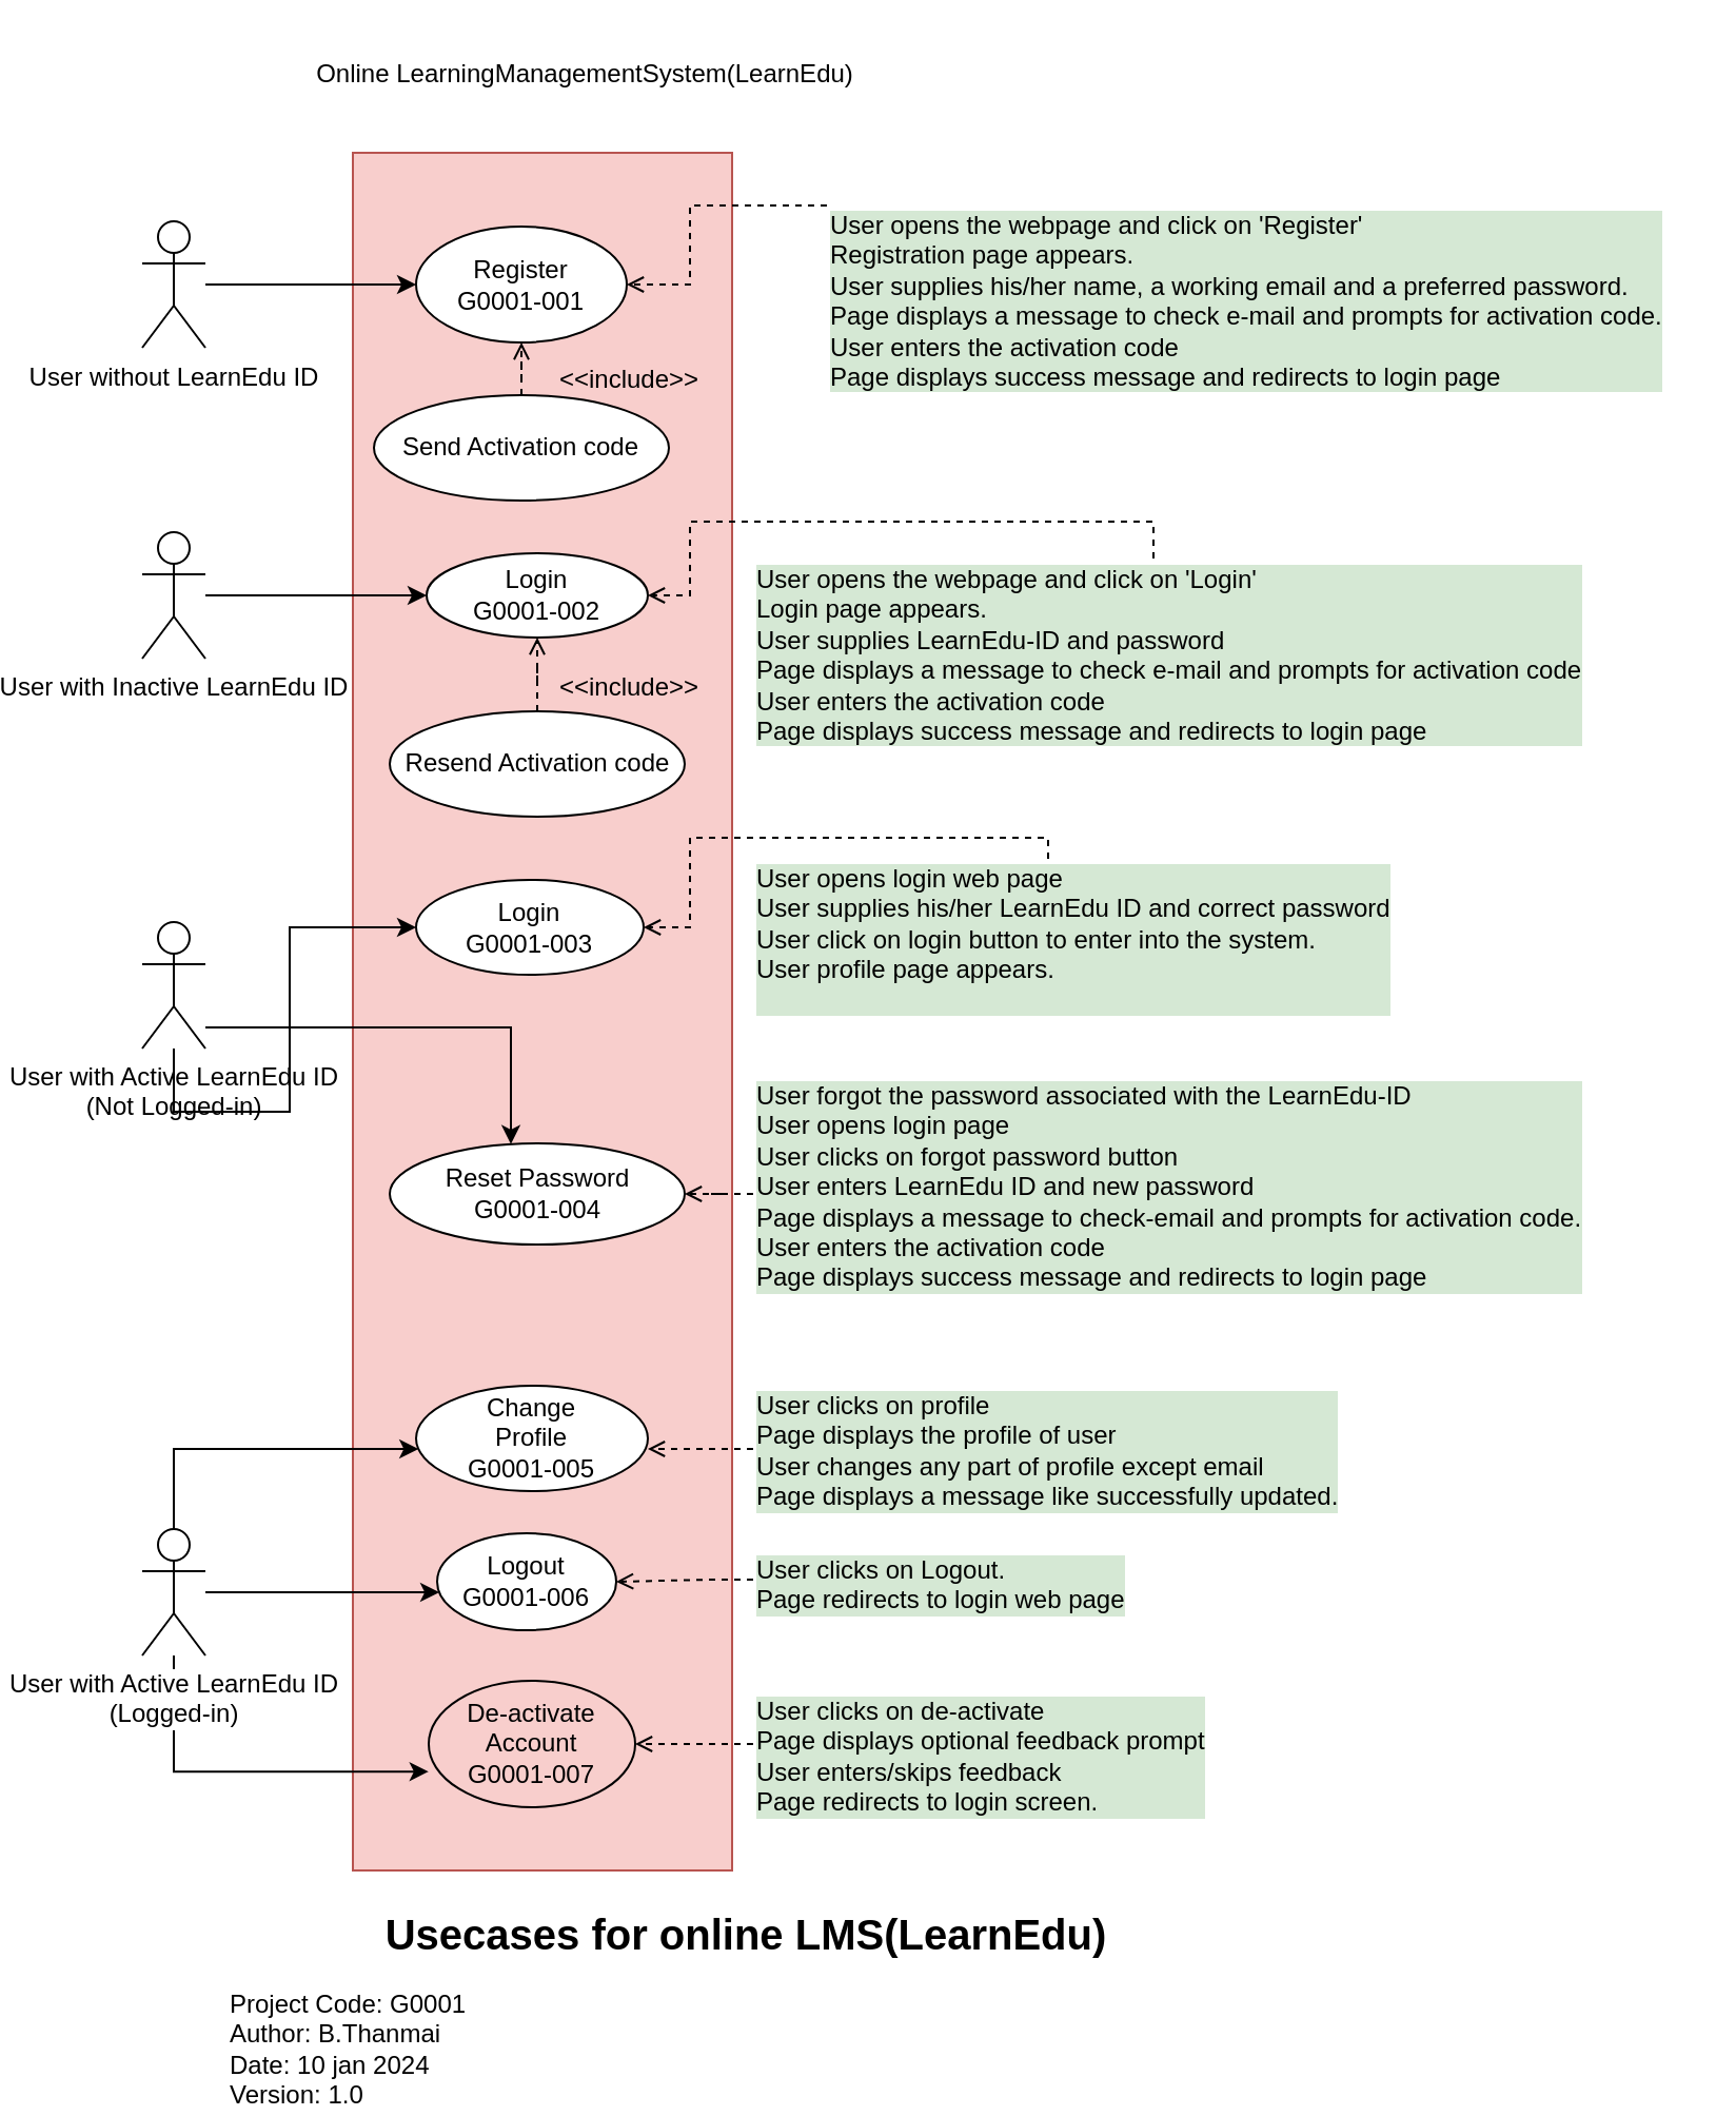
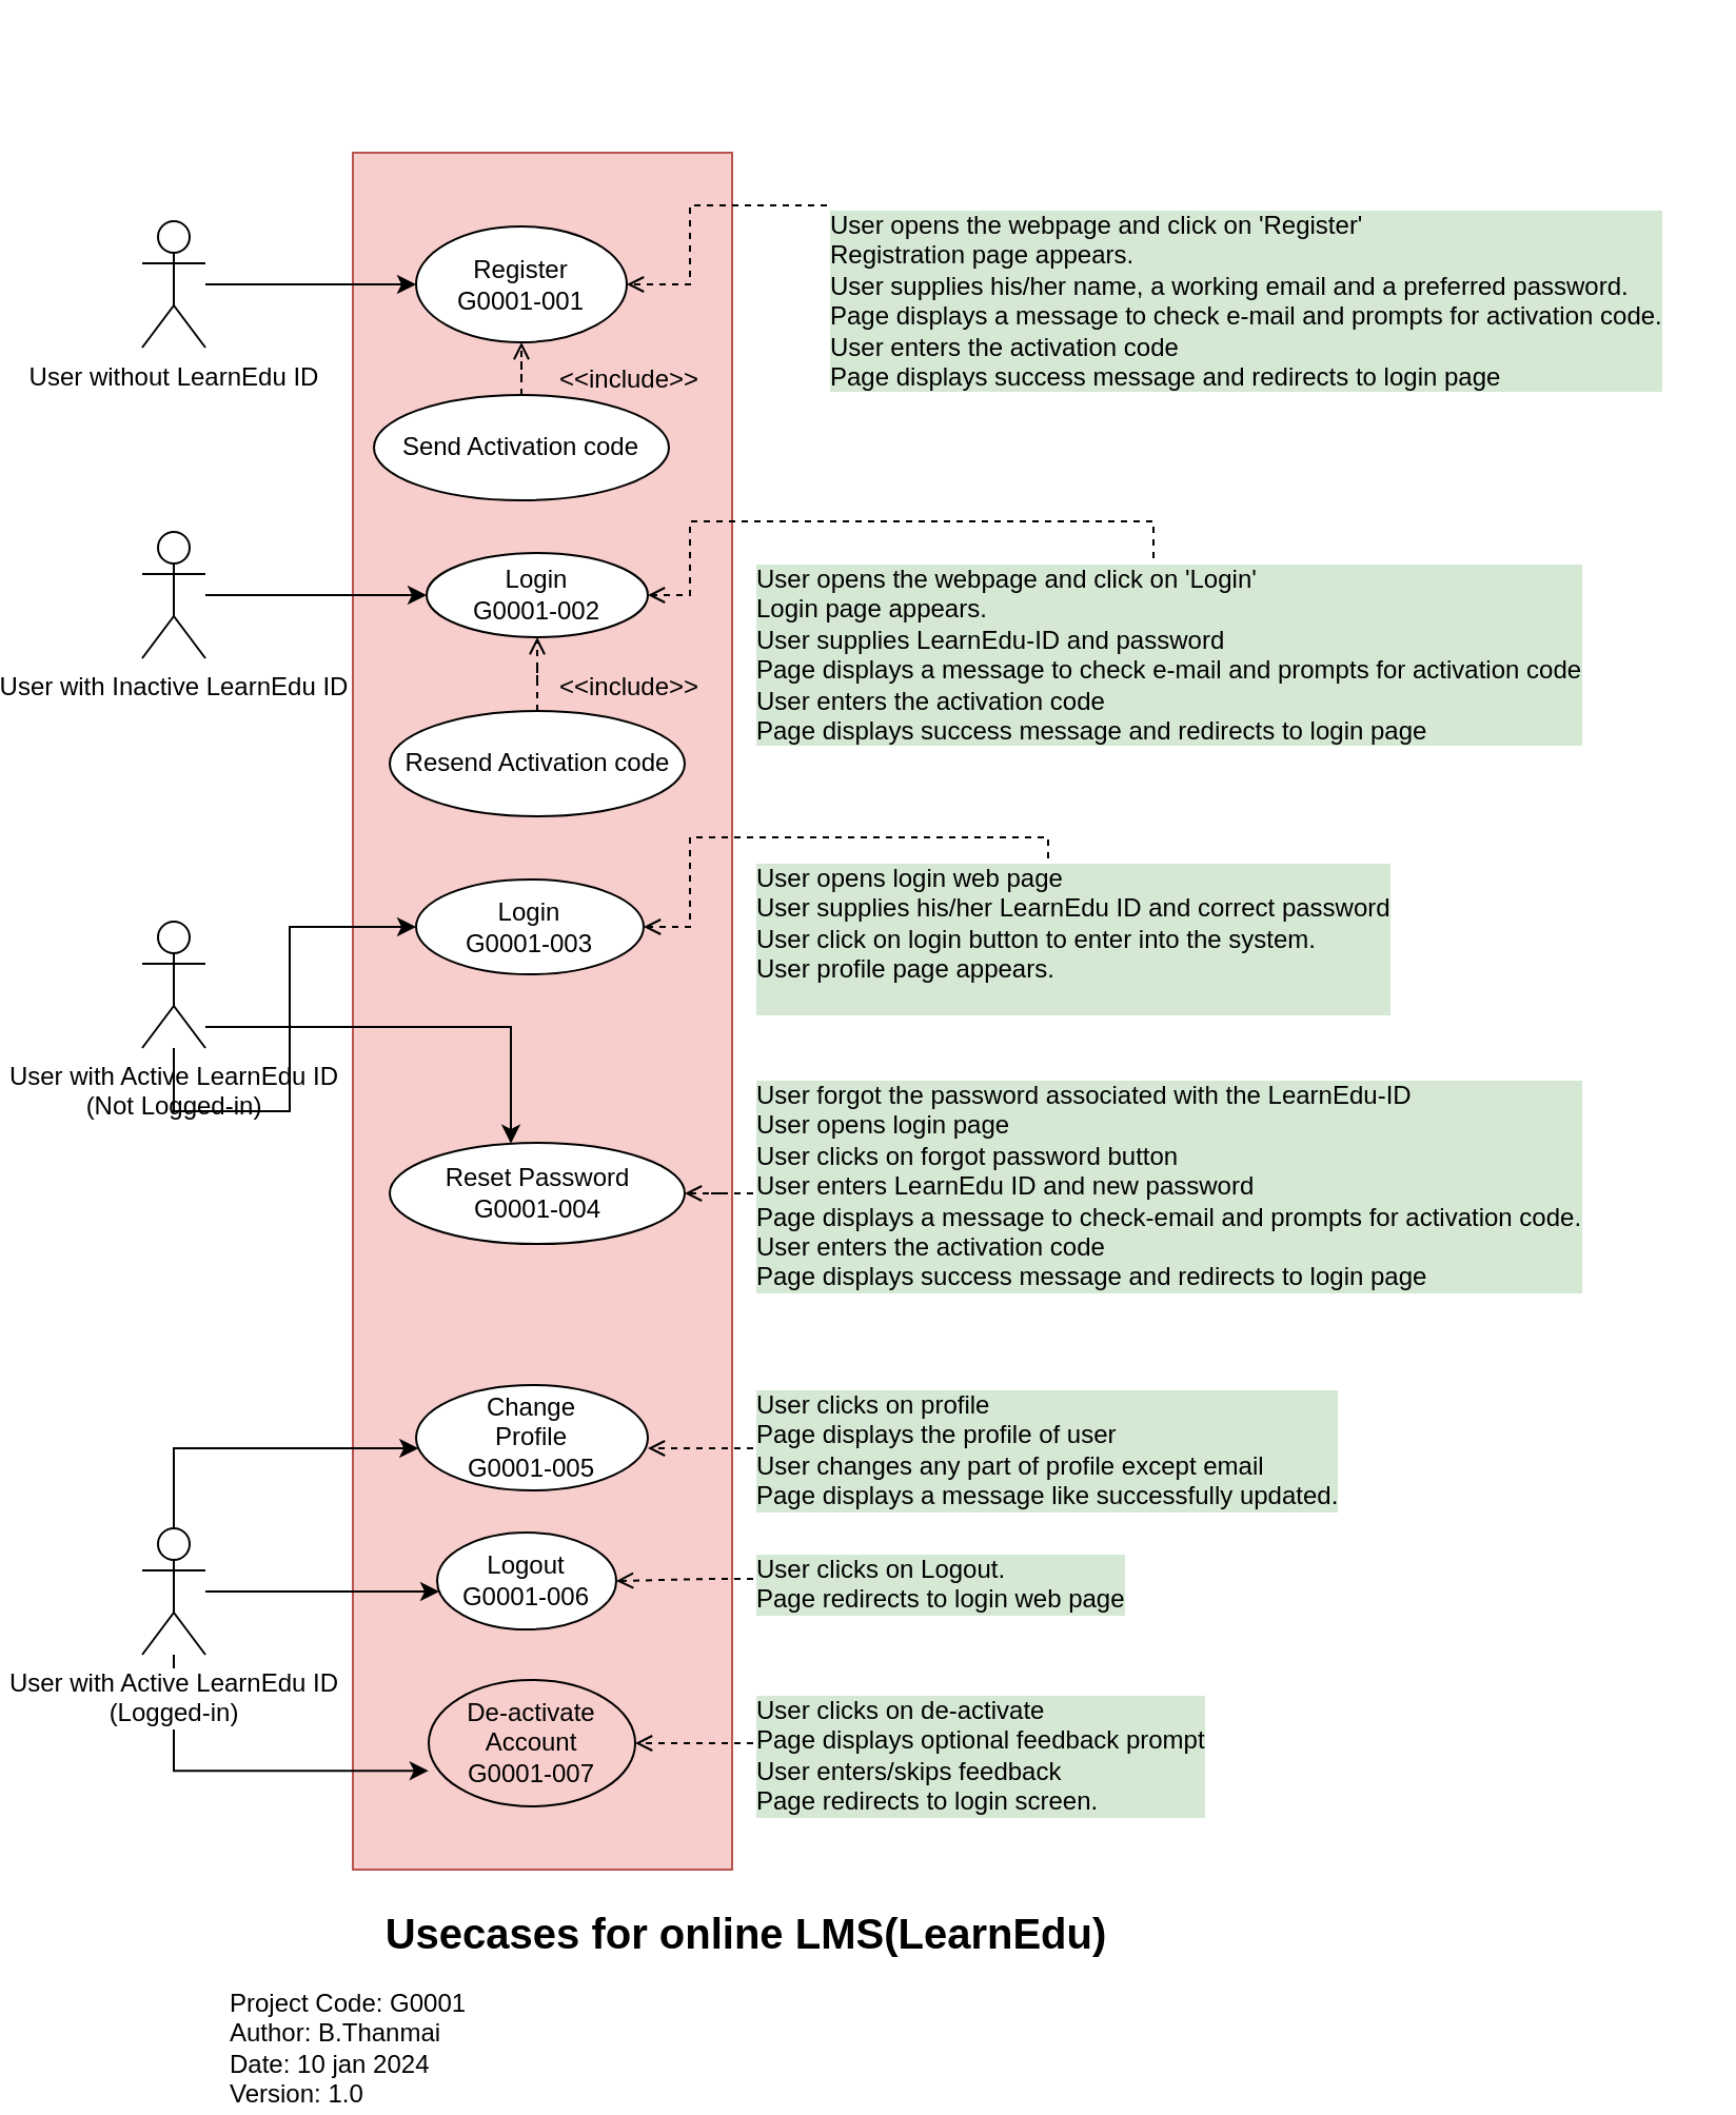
- <mxCell id="44" value="Online LearningManagementSystem(LearnEdu)" style="text;html=1;align=center;verticalAlign=middle;resizable=0;points=[];autosize=1;strokeColor=none;fillColor=none;" vertex="1" parent="1"><mxGeometry x="90" y="20" width="280" height="30" as="geometry" /></mxCell>
